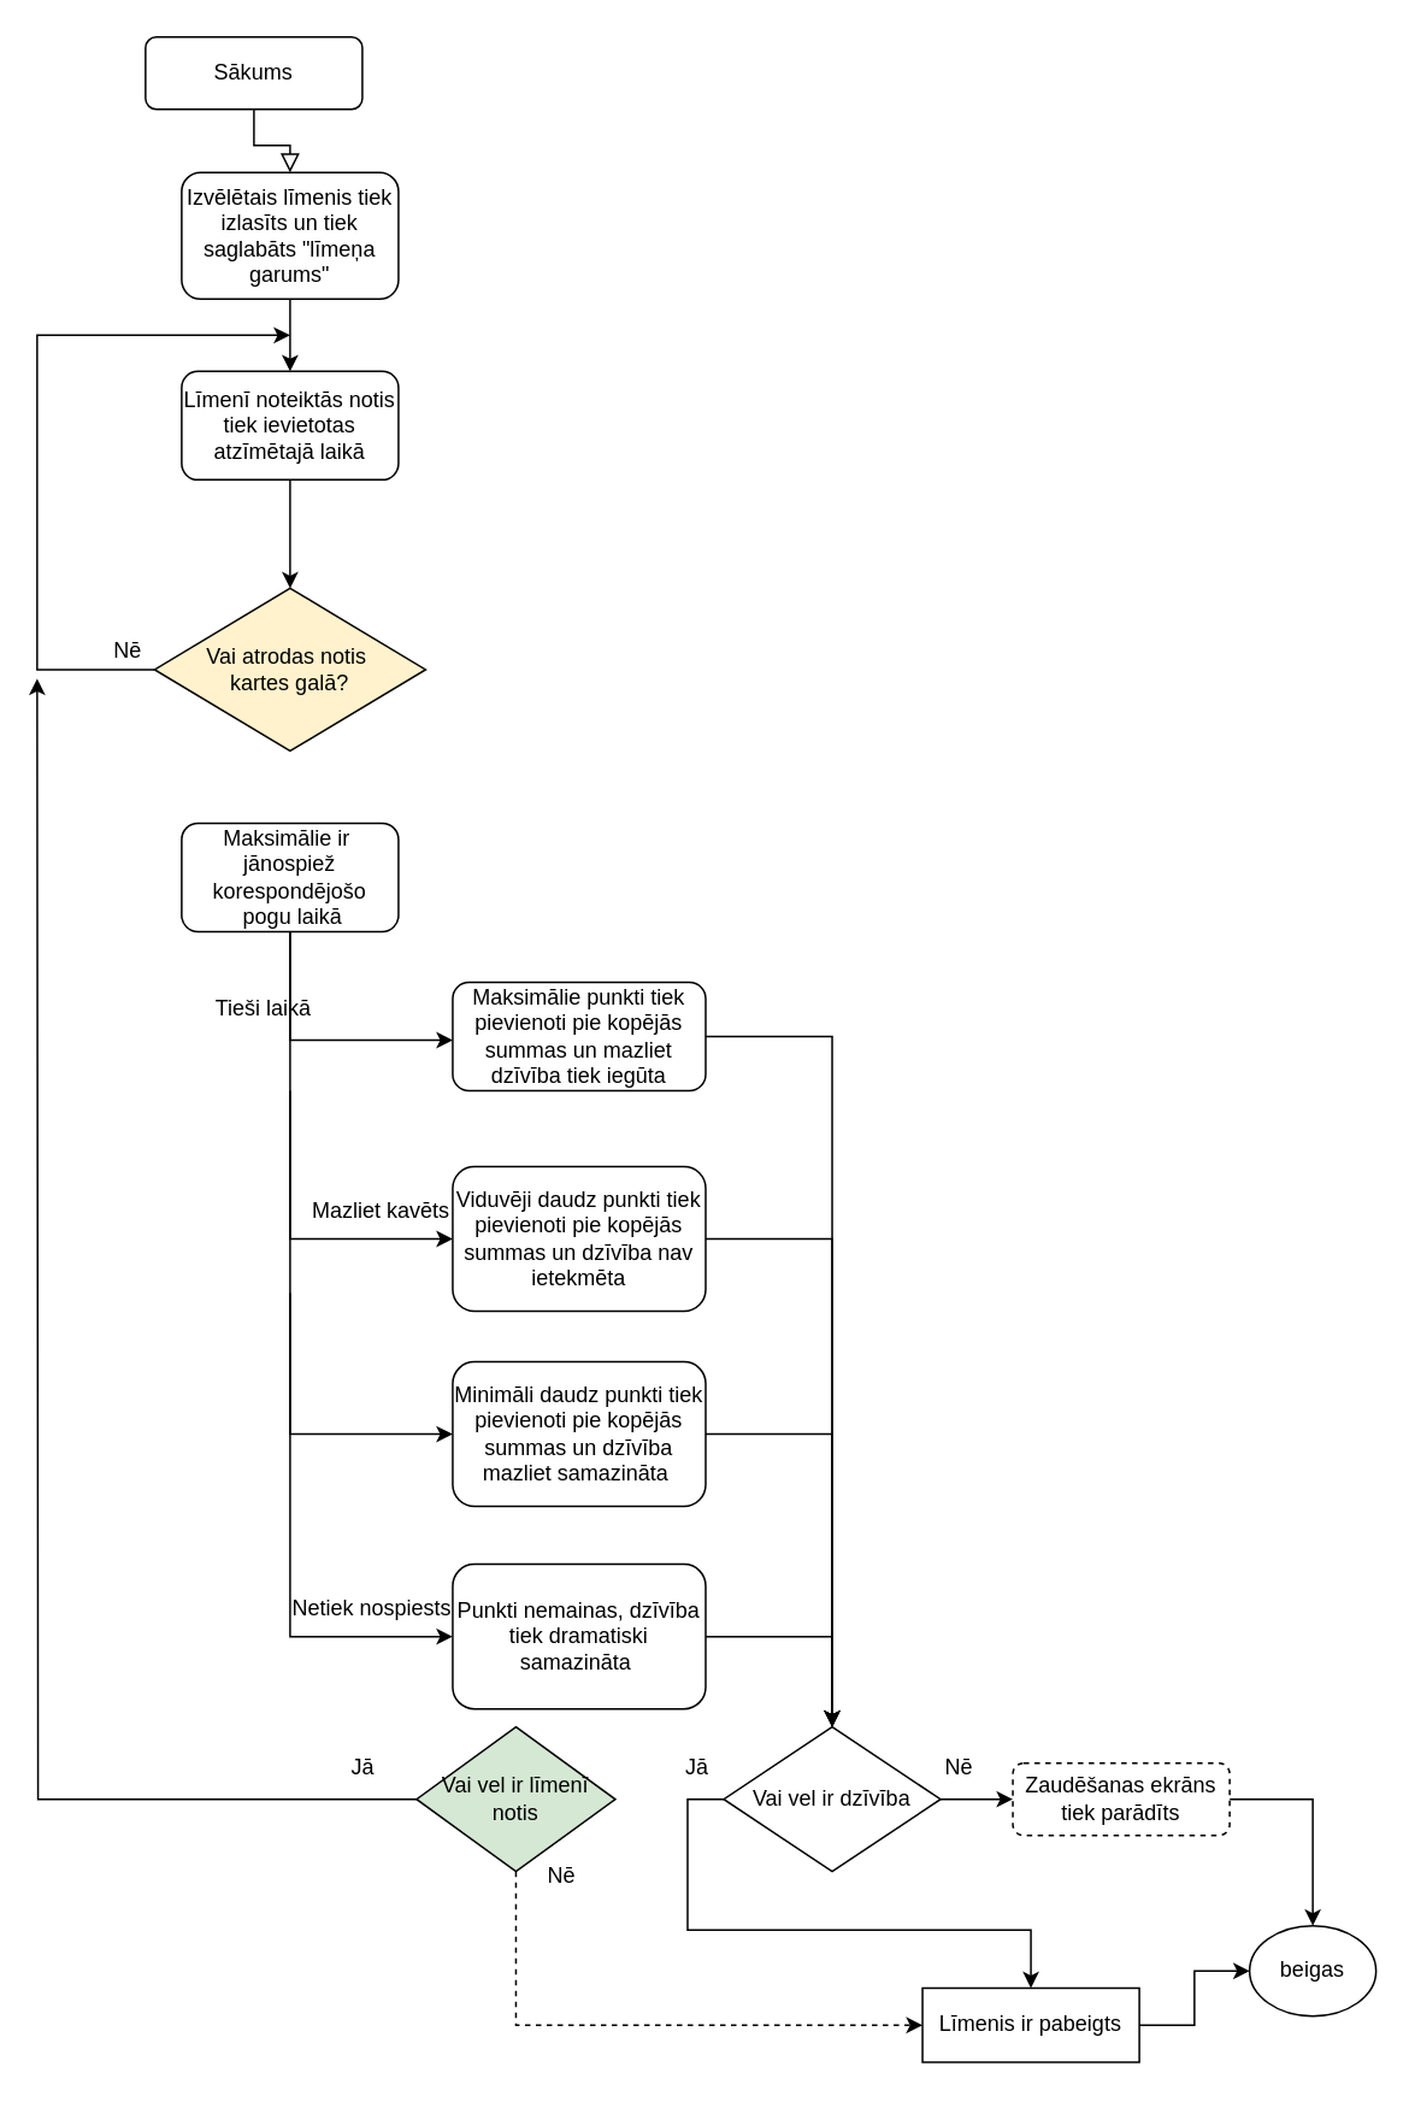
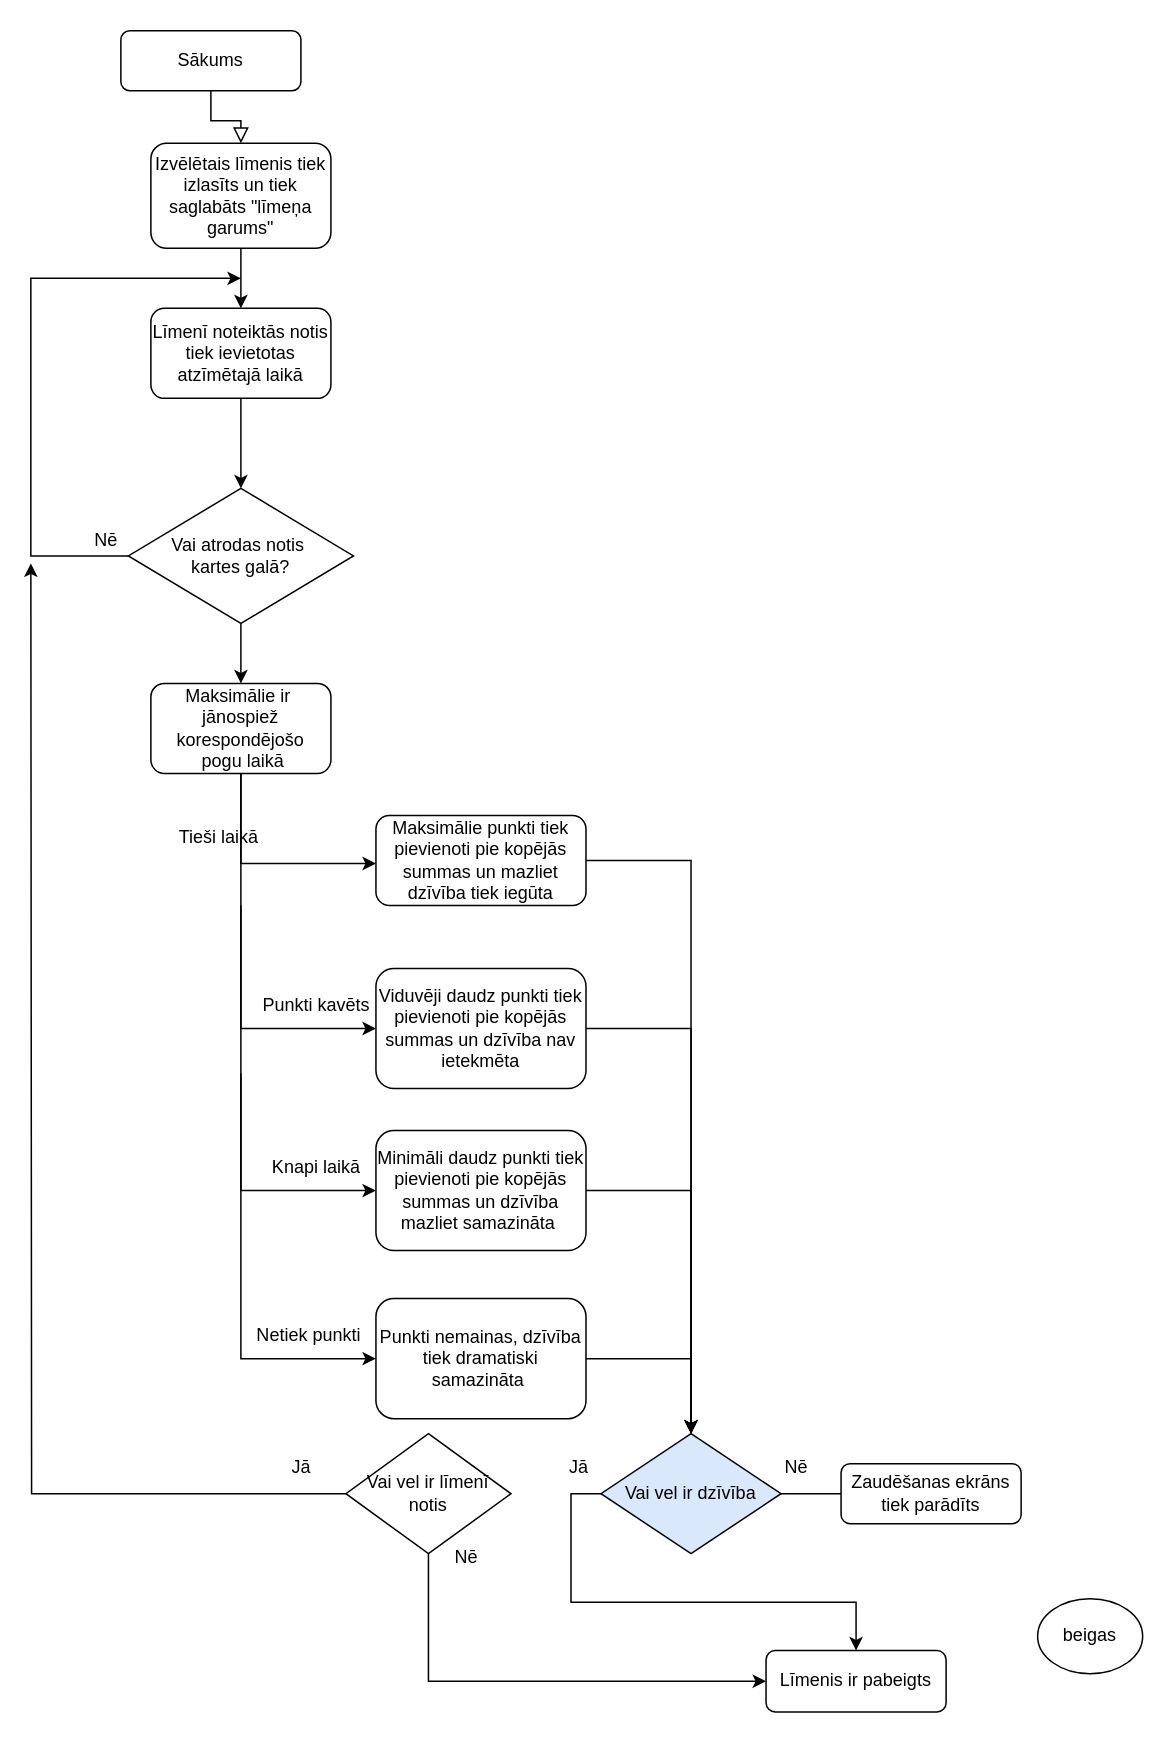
- <mxCell id="10" value="Vai atrodas notis&amp;nbsp;&lt;div&gt;kartes galā?&lt;/div&gt;" style="rhombus;whiteSpace=wrap;html=1;fillColor=#fff2cc;" vertex="1" parent="1"><mxGeometry x="85" y="325" width="150" height="90" as="geometry" /></mxCell>
+ <mxCell id="10" value="Vai atrodas notis&amp;nbsp;&lt;div&gt;kartes galā?&lt;/div&gt;" style="rhombus;whiteSpace=wrap;html=1;" vertex="1" parent="1"><mxGeometry x="85" y="325" width="150" height="90" as="geometry" /></mxCell>
+ <mxCell id="9" style="edgeStyle=orthogonalEdgeStyle;rounded=0;orthogonalLoop=1;jettySize=auto;html=1;exitX=0.5;exitY=1;exitDx=0;exitDy=0;entryX=0.5;entryY=0;entryDx=0;entryDy=0;" edge="1" parent="1" source="10" target="28"><mxGeometry relative="1" as="geometry"><mxPoint x="160" y="435" as="targetPoint" /></mxGeometry></mxCell>
- <mxCell id="19" value="Mazliet kavēts" style="text;html=1;align=center;verticalAlign=middle;resizable=0;points=[];autosize=1;strokeColor=none;fillColor=none;" vertex="1" parent="1"><mxGeometry x="160" y="655" width="100" height="30" as="geometry" /></mxCell>
+ <mxCell id="19" value="Punkti kavēts" style="text;html=1;align=center;verticalAlign=middle;resizable=0;points=[];autosize=1;strokeColor=none;fillColor=none;" vertex="1" parent="1"><mxGeometry x="160" y="655" width="100" height="30" as="geometry" /></mxCell>
+ <mxCell id="23" value="Knapi laikā" style="text;html=1;align=center;verticalAlign=middle;resizable=0;points=[];autosize=1;strokeColor=none;fillColor=none;" vertex="1" parent="1"><mxGeometry x="170" y="763" width="80" height="30" as="geometry" /></mxCell>
- <mxCell id="27" value="Netiek nospiests" style="text;html=1;align=center;verticalAlign=middle;resizable=0;points=[];autosize=1;strokeColor=none;fillColor=none;" vertex="1" parent="1"><mxGeometry x="150" y="875" width="110" height="30" as="geometry" /></mxCell>
+ <mxCell id="27" value="Netiek punkti" style="text;html=1;align=center;verticalAlign=middle;resizable=0;points=[];autosize=1;strokeColor=none;fillColor=none;" vertex="1" parent="1"><mxGeometry x="150" y="875" width="110" height="30" as="geometry" /></mxCell>
- <mxCell id="38" value="Vai vel ir līmenī notis" style="rhombus;whiteSpace=wrap;html=1;fillColor=#d5e8d4;" vertex="1" parent="1"><mxGeometry x="230" y="955" width="110" height="80" as="geometry" /></mxCell>
+ <mxCell id="38" value="Vai vel ir līmenī notis" style="rhombus;whiteSpace=wrap;html=1;" vertex="1" parent="1"><mxGeometry x="230" y="955" width="110" height="80" as="geometry" /></mxCell>
- <mxCell id="31" value="Vai vel ir dzīvība" style="rhombus;whiteSpace=wrap;html=1;" vertex="1" parent="1"><mxGeometry x="400" y="955" width="120" height="80" as="geometry" /></mxCell>
+ <mxCell id="31" value="Vai vel ir dzīvība" style="rhombus;whiteSpace=wrap;html=1;fillColor=#dae8fc;" vertex="1" parent="1"><mxGeometry x="400" y="955" width="120" height="80" as="geometry" /></mxCell>
- <mxCell id="29" style="edgeStyle=orthogonalEdgeStyle;rounded=0;orthogonalLoop=1;jettySize=auto;html=1;exitX=1;exitY=0.5;exitDx=0;exitDy=0;entryX=0;entryY=0.5;entryDx=0;entryDy=0;" edge="1" parent="1" source="31" target="35"><mxGeometry relative="1" as="geometry"><mxPoint x="590" y="1005" as="targetPoint" /></mxGeometry></mxCell>
+ <mxCell id="29" style="edgeStyle=orthogonalEdgeStyle;rounded=0;orthogonalLoop=1;jettySize=auto;html=1;exitX=1;exitY=0.5;exitDx=0;exitDy=0;entryX=0;entryY=0.5;entryDx=0;entryDy=0;endArrow=none;" edge="1" parent="1" source="31" target="35"><mxGeometry relative="1" as="geometry"><mxPoint x="590" y="1005" as="targetPoint" /></mxGeometry></mxCell>
- <mxCell id="35" value="Zaudēšanas ekrāns tiek parādīts" style="rounded=1;whiteSpace=wrap;html=1;dashed=1;" vertex="1" parent="1"><mxGeometry x="560" y="975" width="120" height="40" as="geometry" /></mxCell>
+ <mxCell id="35" value="Zaudēšanas ekrāns tiek parādīts" style="rounded=1;whiteSpace=wrap;html=1;" vertex="1" parent="1"><mxGeometry x="560" y="975" width="120" height="40" as="geometry" /></mxCell>
- <mxCell id="34" style="edgeStyle=orthogonalEdgeStyle;rounded=0;orthogonalLoop=1;jettySize=auto;html=1;exitX=1;exitY=0.5;exitDx=0;exitDy=0;entryX=0.5;entryY=0;entryDx=0;entryDy=0;" edge="1" parent="1" source="35" target="32"><mxGeometry relative="1" as="geometry" /></mxCell>
- <mxCell id="40" style="edgeStyle=orthogonalEdgeStyle;rounded=0;orthogonalLoop=1;jettySize=auto;html=1;exitX=1;exitY=0.5;exitDx=0;exitDy=0;entryX=0;entryY=0.5;entryDx=0;entryDy=0;" edge="1" parent="1" source="41" target="32"><mxGeometry relative="1" as="geometry" /></mxCell>
- <mxCell id="37" style="edgeStyle=orthogonalEdgeStyle;rounded=0;orthogonalLoop=1;jettySize=auto;html=1;exitX=0.5;exitY=1;exitDx=0;exitDy=0;dashed=1;" edge="1" parent="1" source="38" target="41"><mxGeometry relative="1" as="geometry"><mxPoint x="550" y="1085" as="targetPoint" /><Array as="points"><mxPoint x="285" y="1120" /></Array></mxGeometry></mxCell>
+ <mxCell id="37" style="edgeStyle=orthogonalEdgeStyle;rounded=0;orthogonalLoop=1;jettySize=auto;html=1;exitX=0.5;exitY=1;exitDx=0;exitDy=0;" edge="1" parent="1" source="38" target="41"><mxGeometry relative="1" as="geometry"><mxPoint x="550" y="1085" as="targetPoint" /><Array as="points"><mxPoint x="285" y="1120" /></Array></mxGeometry></mxCell>
- <mxCell id="41" value="Līmenis ir pabeigts" style="whiteSpace=wrap;html=1;rounded=0;" vertex="1" parent="1"><mxGeometry x="510" y="1099.5" width="120" height="41" as="geometry" /></mxCell>
+ <mxCell id="41" value="Līmenis ir pabeigts" style="rounded=1;whiteSpace=wrap;html=1;" vertex="1" parent="1"><mxGeometry x="510" y="1099.5" width="120" height="41" as="geometry" /></mxCell>
